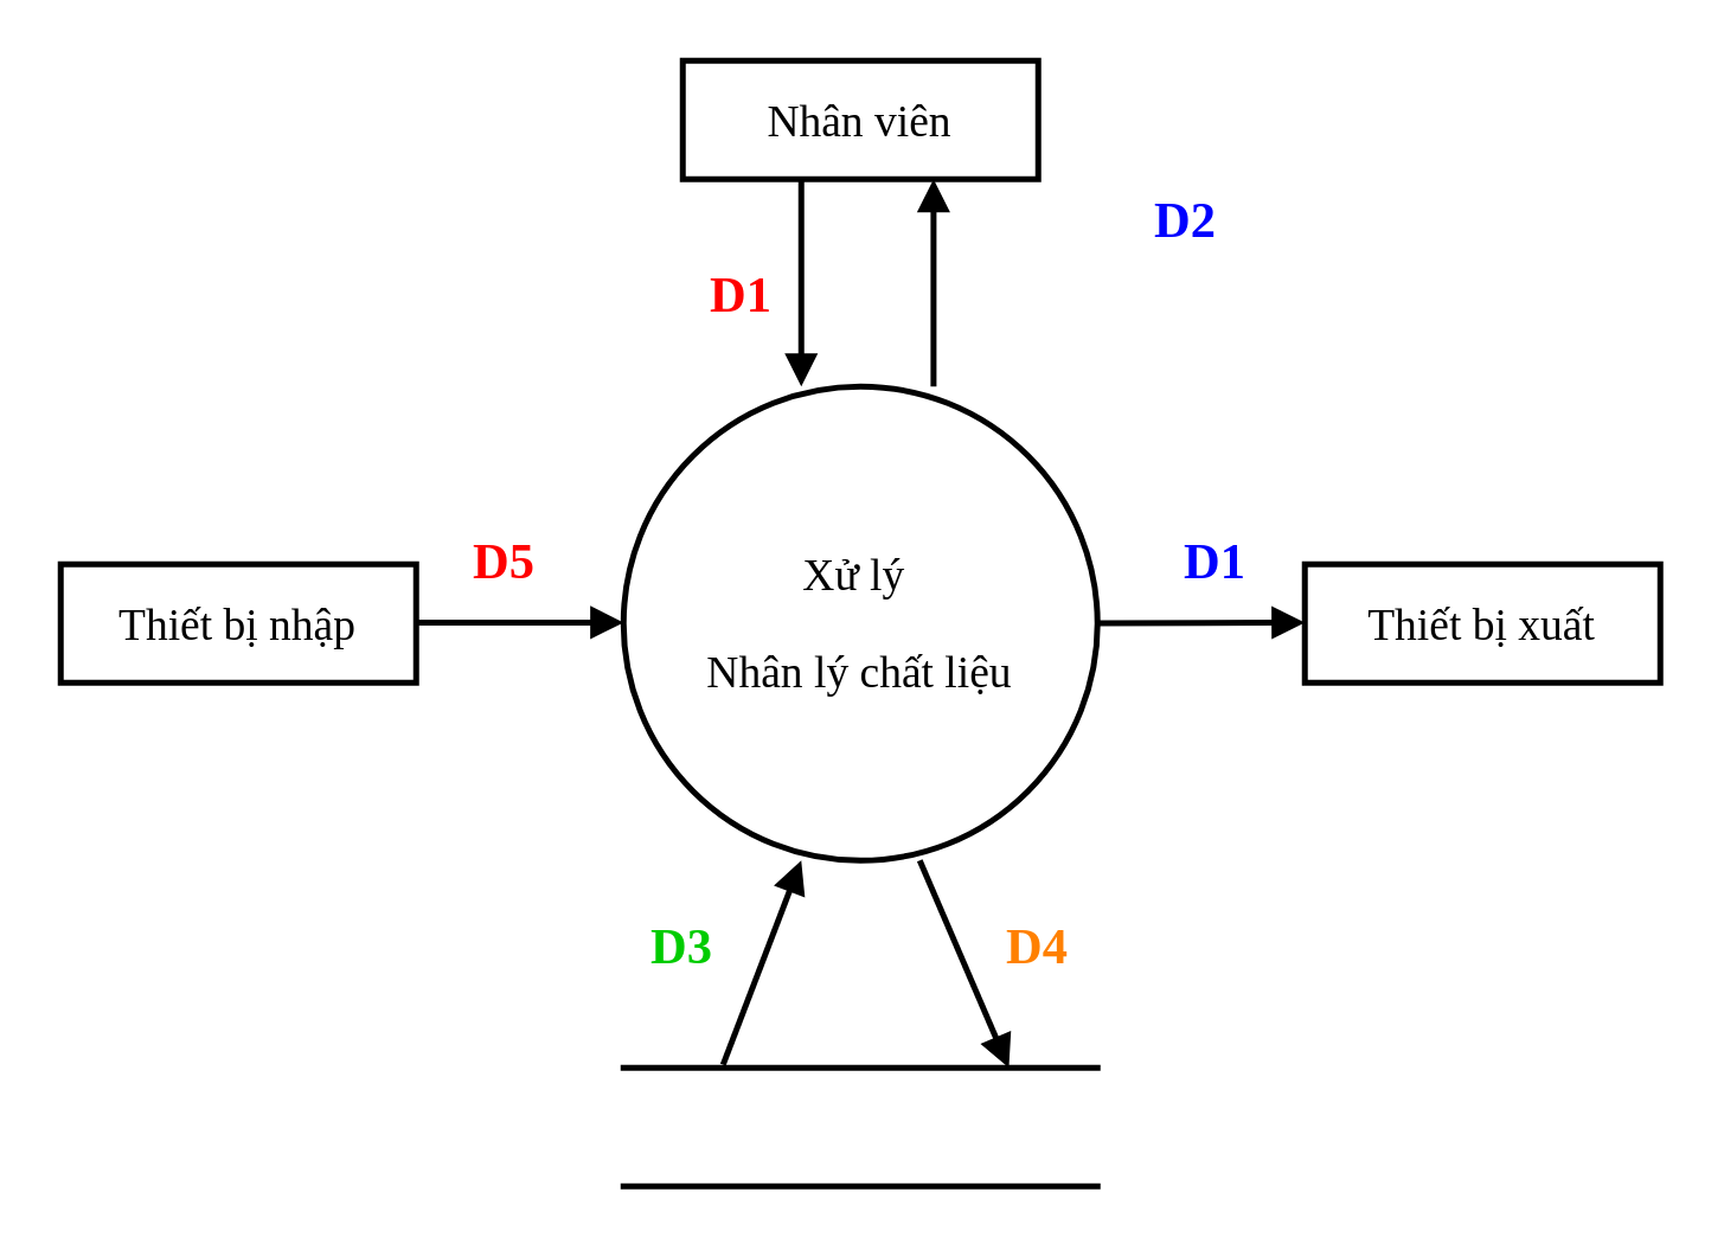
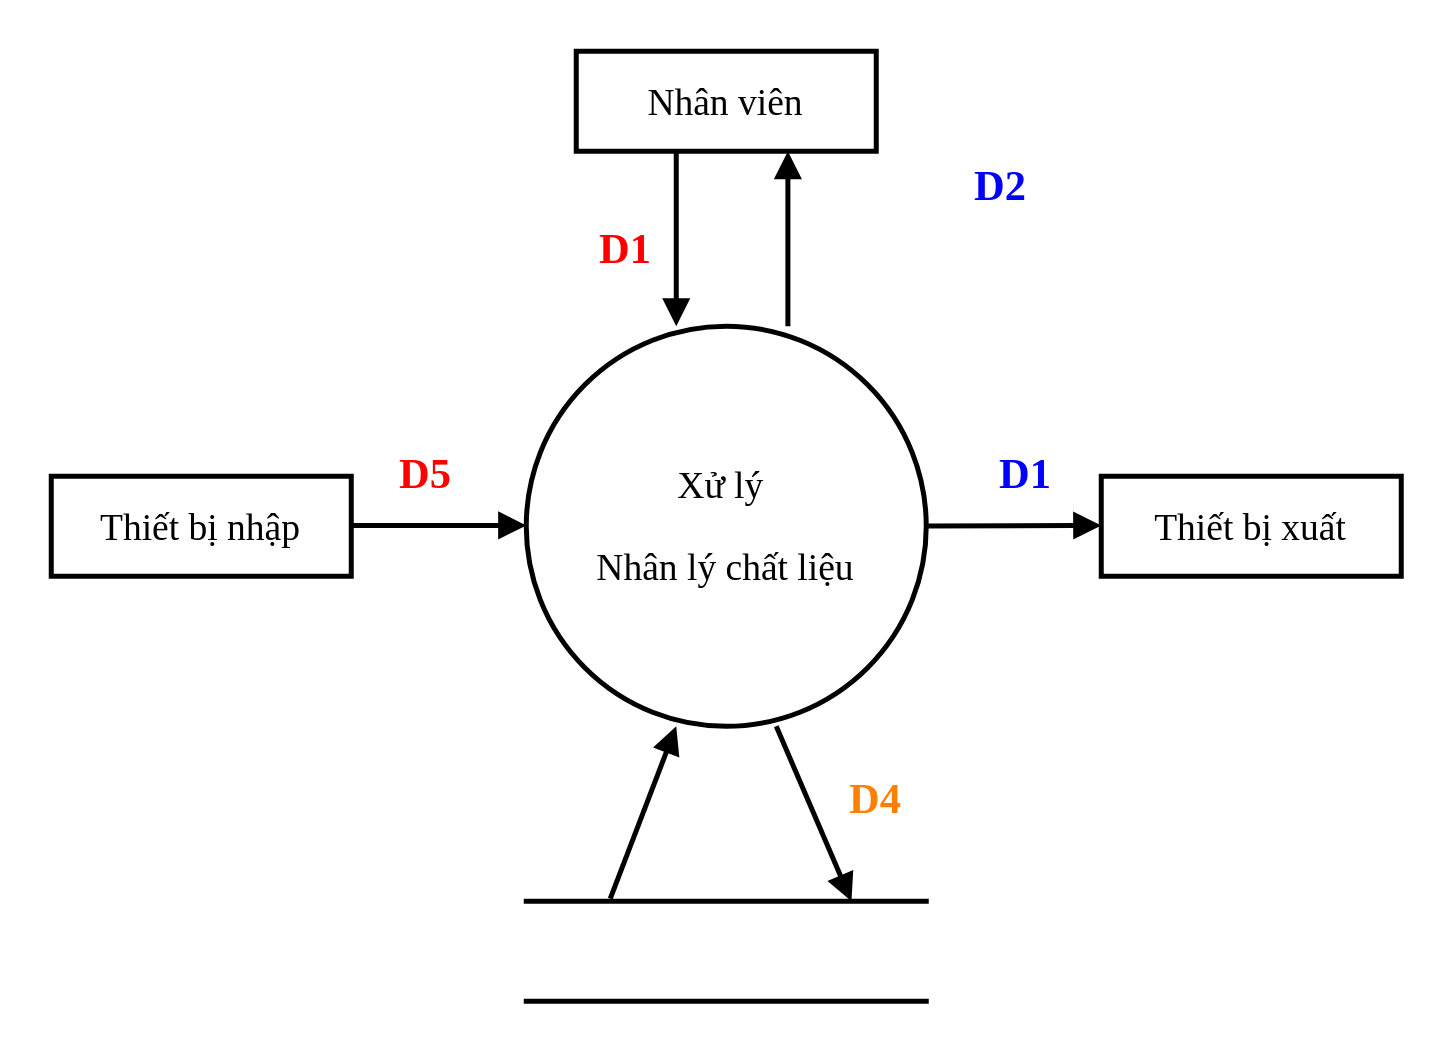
- <mxCell id="17" value="&lt;font face=&quot;Times New Roman&quot; color=&quot;#00cc00&quot;&gt;&lt;span style=&quot;font-size: 17px&quot;&gt;D3&lt;/span&gt;&lt;/font&gt;" style="text;html=1;strokeColor=none;fillColor=none;align=center;verticalAlign=middle;whiteSpace=wrap;rounded=0;fontSize=16;fontStyle=1" vertex="1" parent="1"><mxGeometry x="210" y="310" width="40" height="20" as="geometry" /></mxCell>
